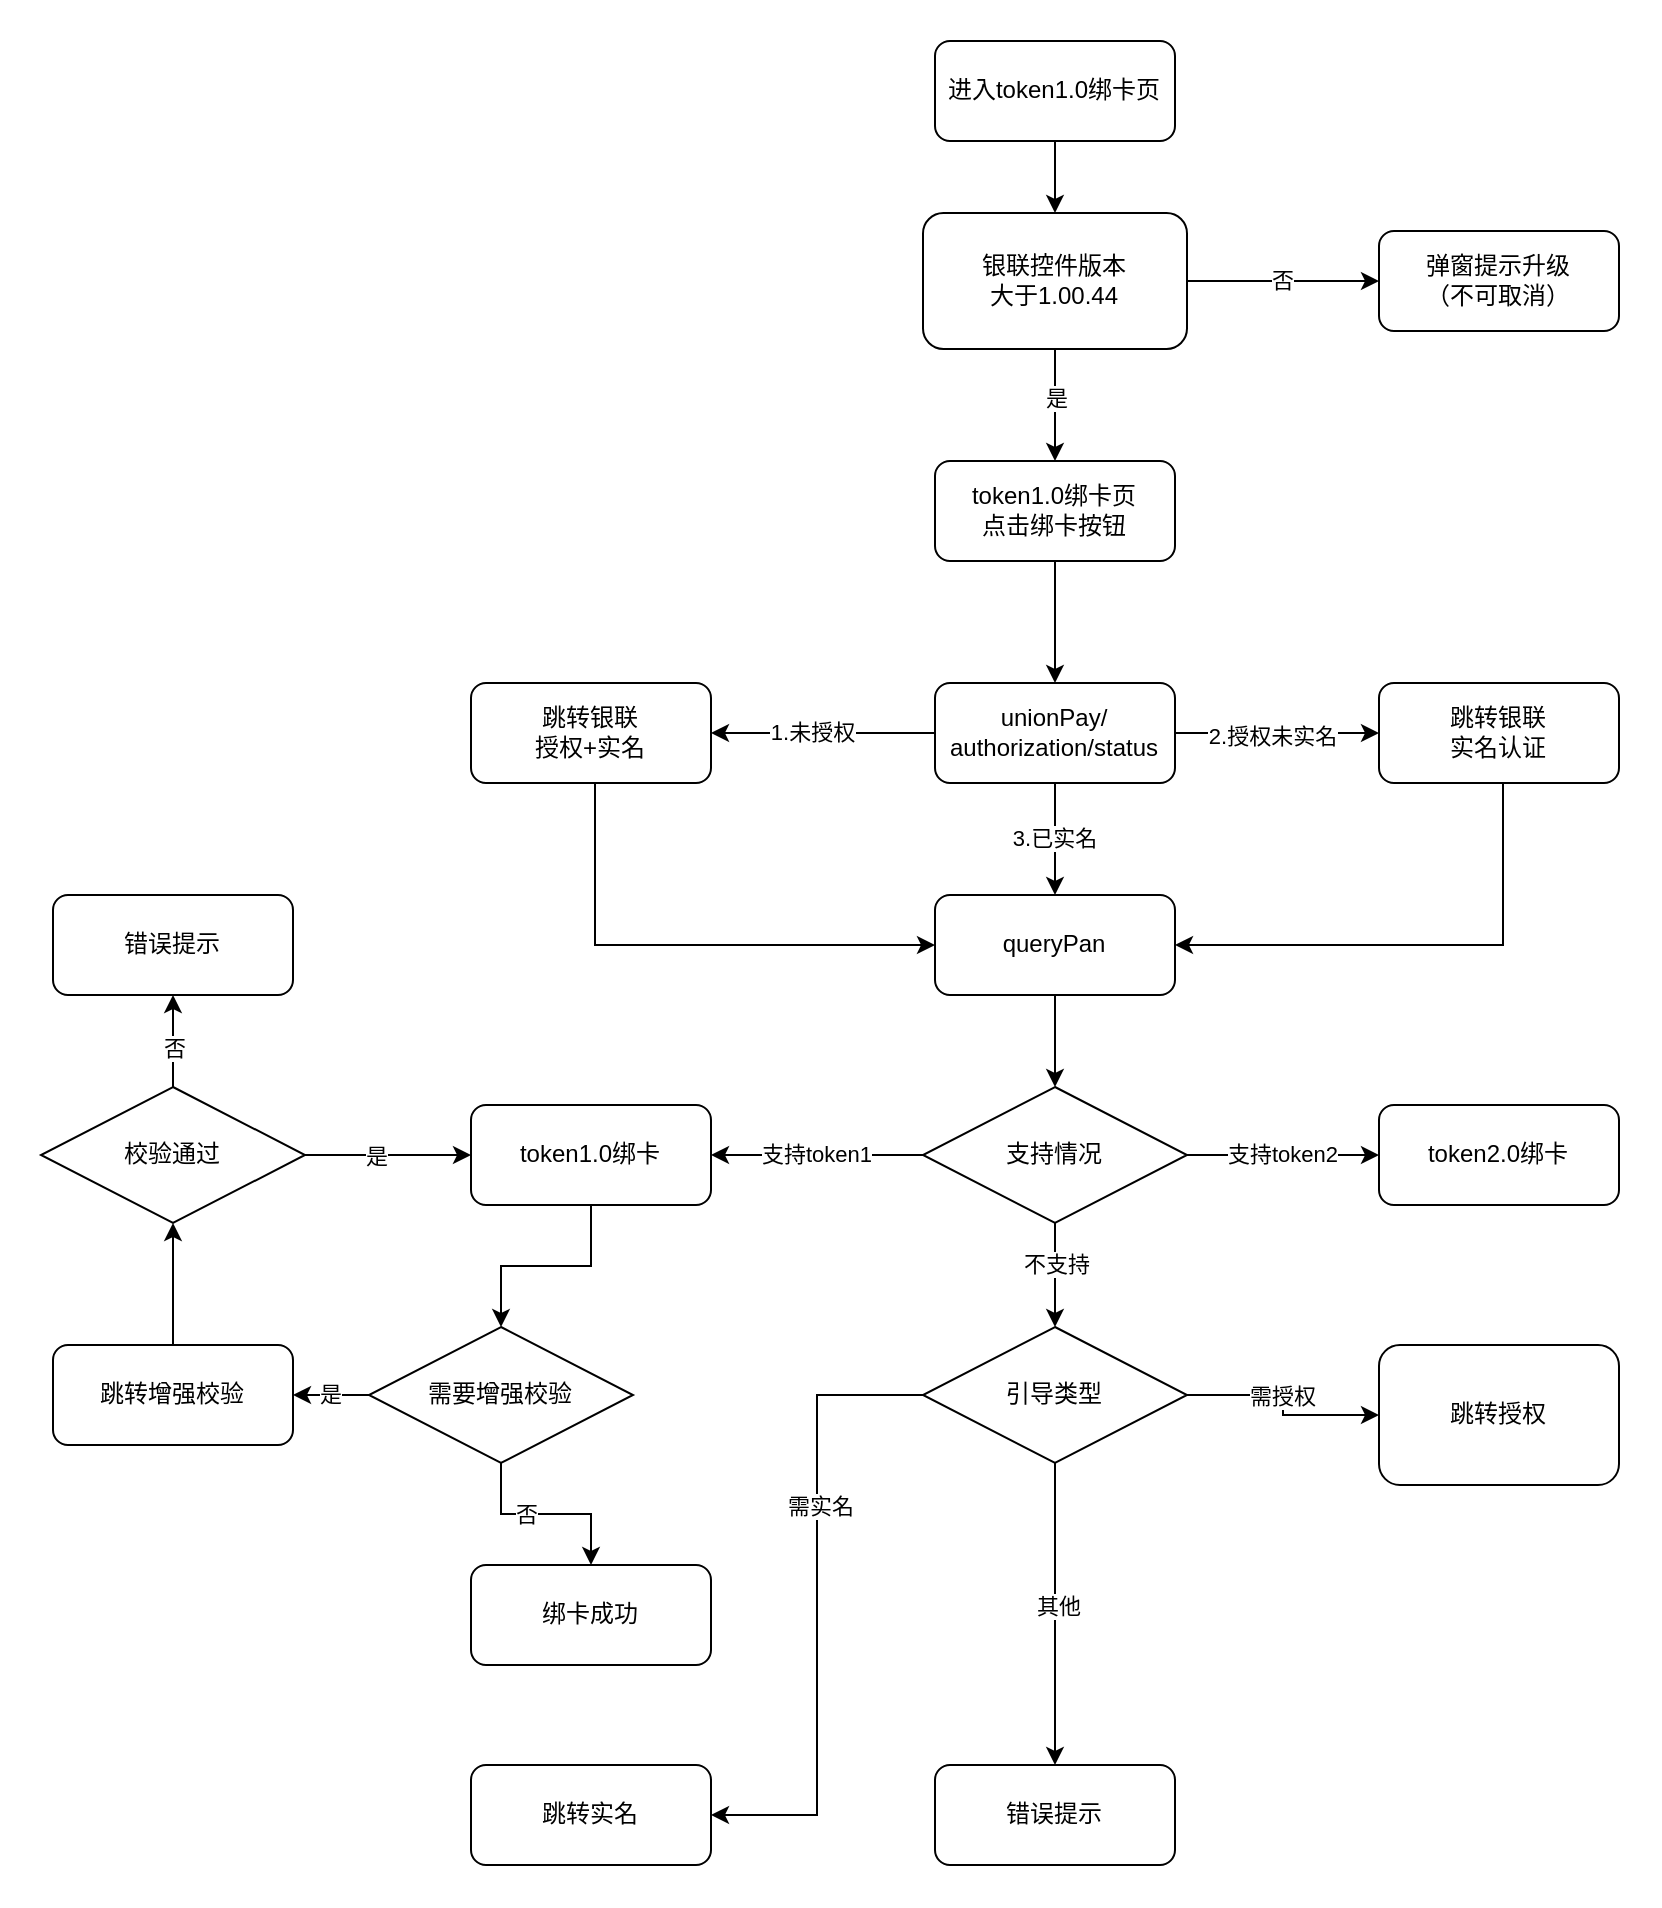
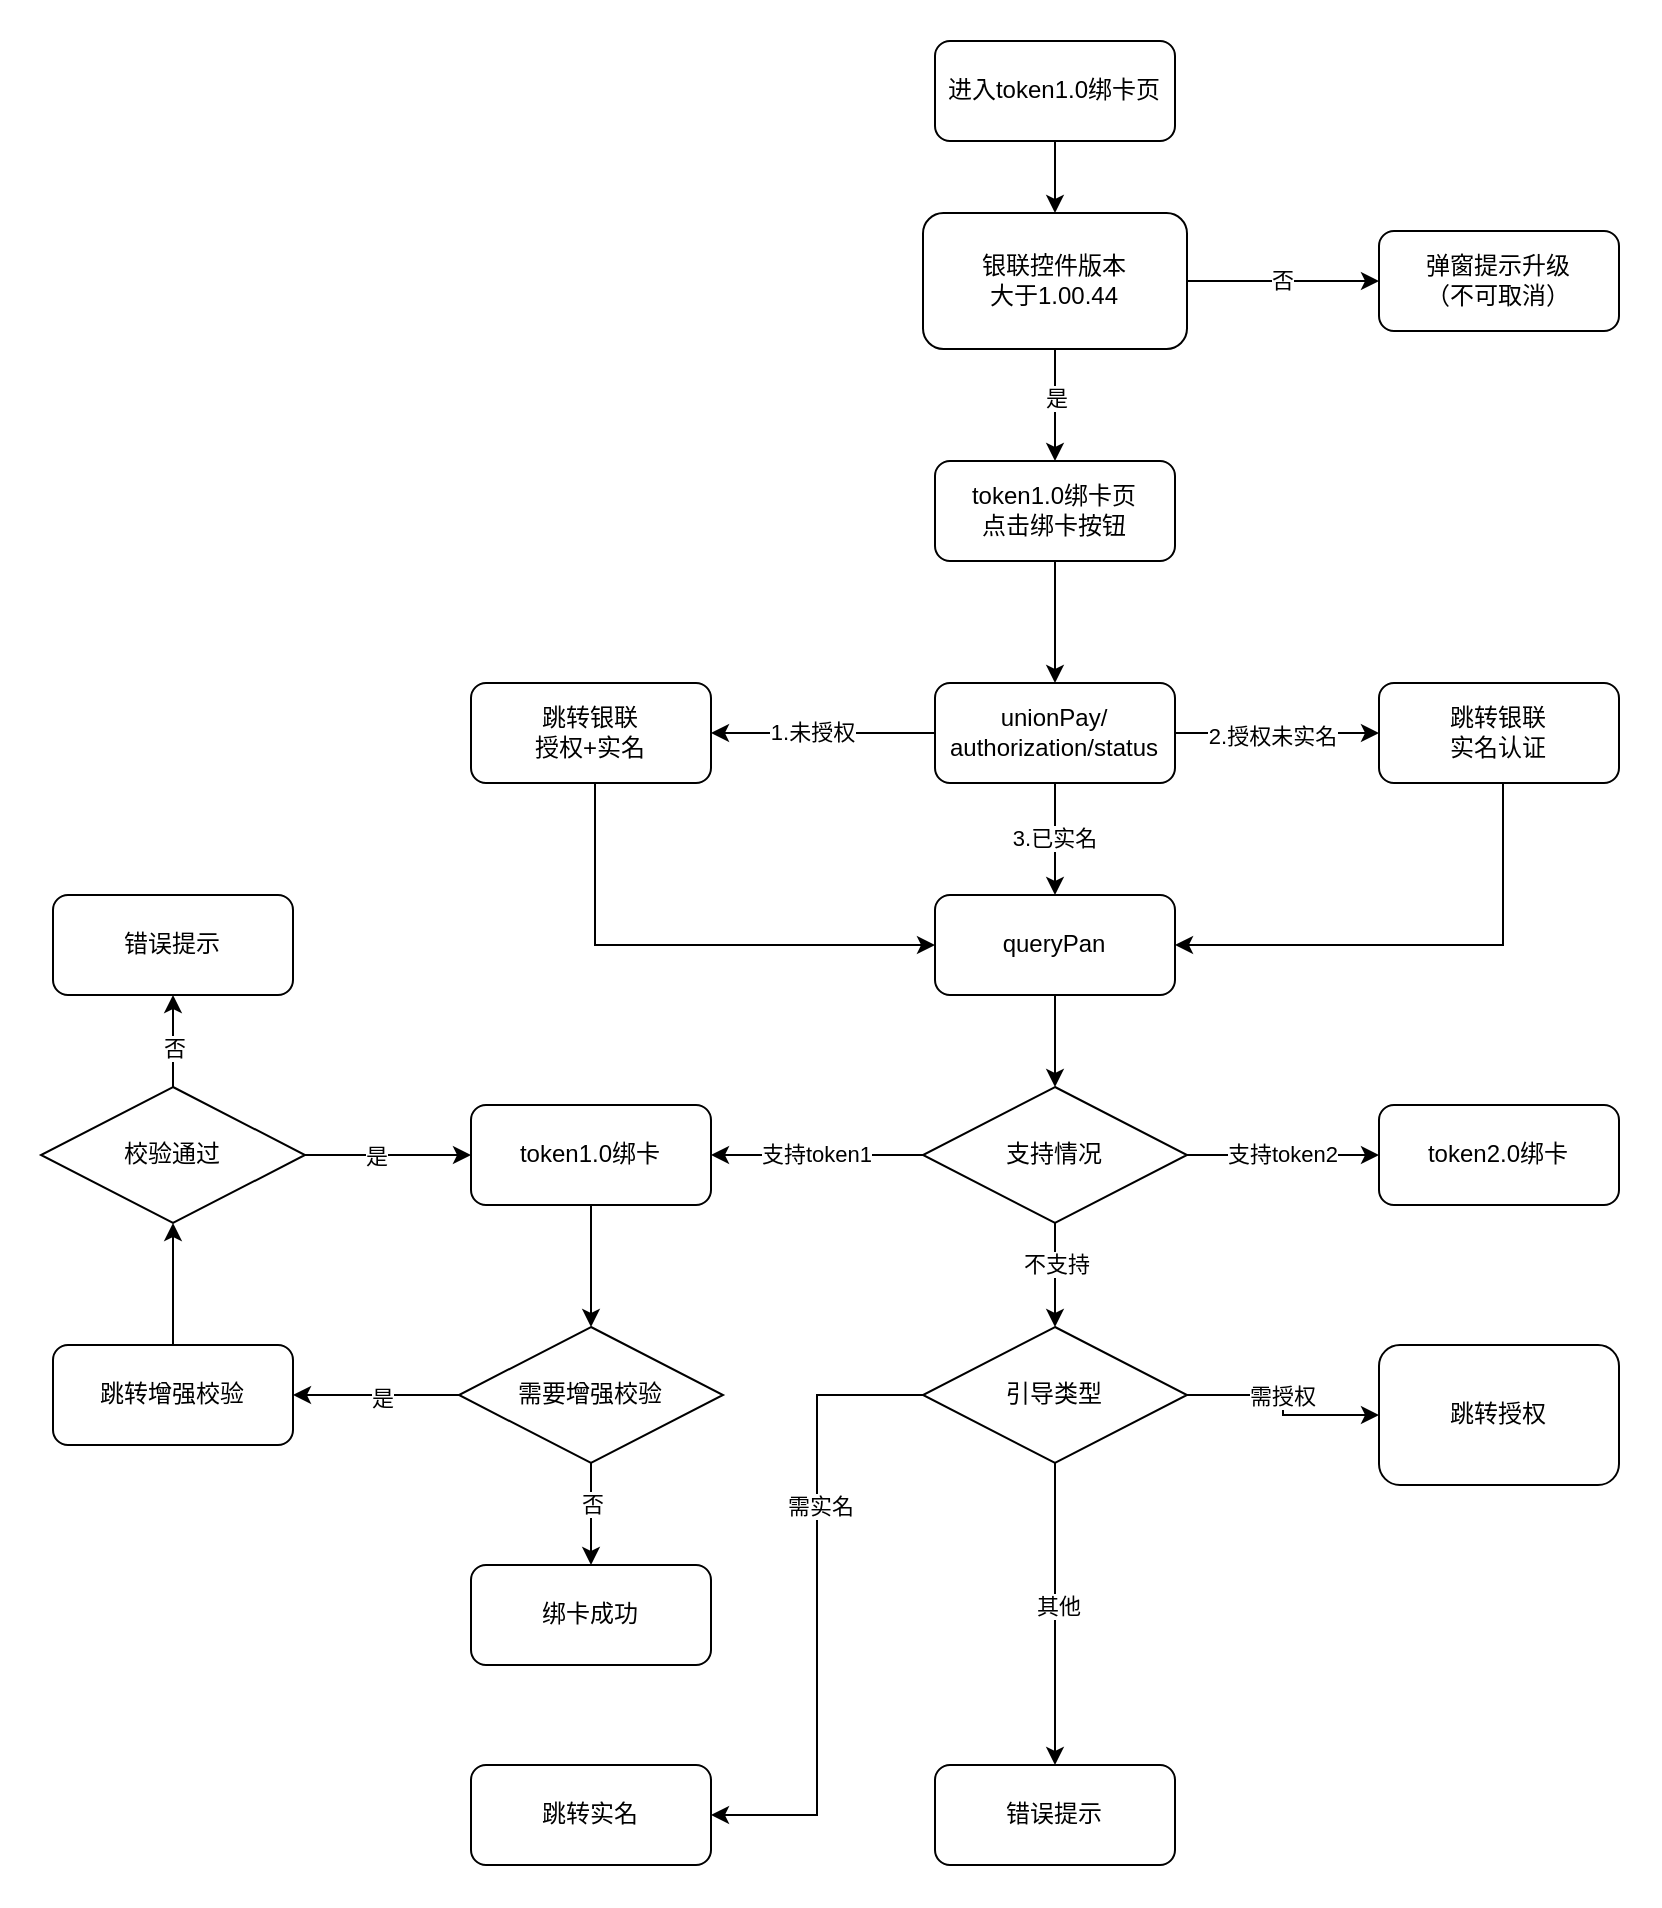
- <mxCell id="45" value="需要增强校验" style="rhombus;whiteSpace=wrap;html=1;" vertex="1" parent="1"><mxGeometry x="184" y="663" width="132" height="68" as="geometry" /></mxCell>
+ <mxCell id="45" value="需要增强校验" style="rhombus;whiteSpace=wrap;html=1;" vertex="1" parent="1"><mxGeometry x="229" y="663" width="132" height="68" as="geometry" /></mxCell>
